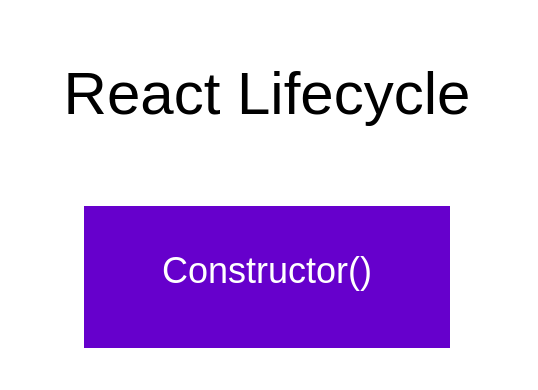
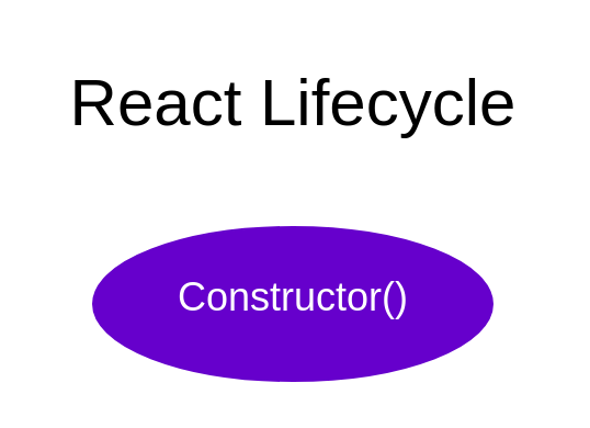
- <mxCell id="3" value="&lt;font style=&quot;line-height: 0%&quot; size=&quot;1&quot;&gt;&lt;sup style=&quot;font-size: 18px&quot;&gt;Constructor()&lt;/sup&gt;&lt;/font&gt;" style="html=1;fontFamily=Helvetica;fontSize=24;verticalAlign=middle;align=center;fillColor=#6600CC;strokeColor=#6600CC;fontColor=#FFFFFF;rounded=0;" parent="1" vertex="1"><mxGeometry x="42" y="103" width="182" height="70" as="geometry" /></mxCell>
+ <mxCell id="3" value="&lt;font style=&quot;line-height: 0%&quot; size=&quot;1&quot;&gt;&lt;sup style=&quot;font-size: 18px&quot;&gt;Constructor()&lt;/sup&gt;&lt;/font&gt;" style="ellipse;html=1;fontFamily=Helvetica;fontSize=24;verticalAlign=middle;align=center;fillColor=#6600CC;strokeColor=#6600CC;fontColor=#FFFFFF;" parent="1" vertex="1"><mxGeometry x="42" y="103" width="182" height="70" as="geometry" /></mxCell>
